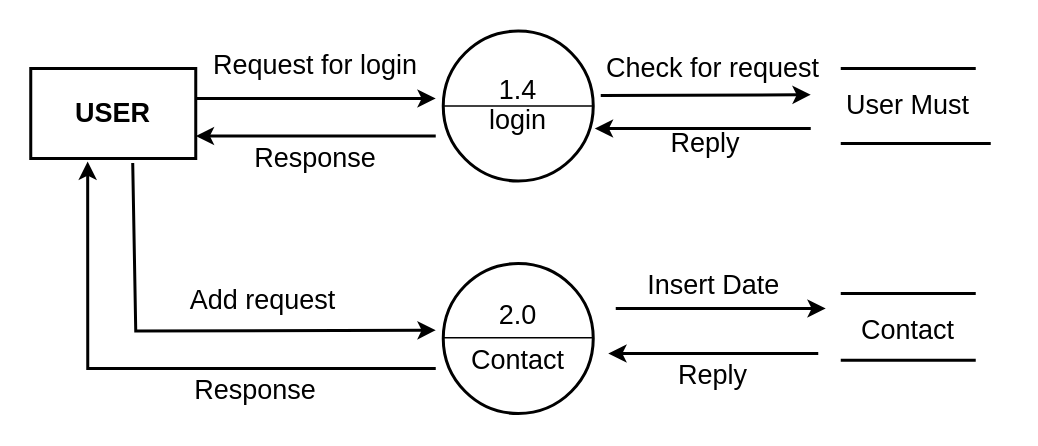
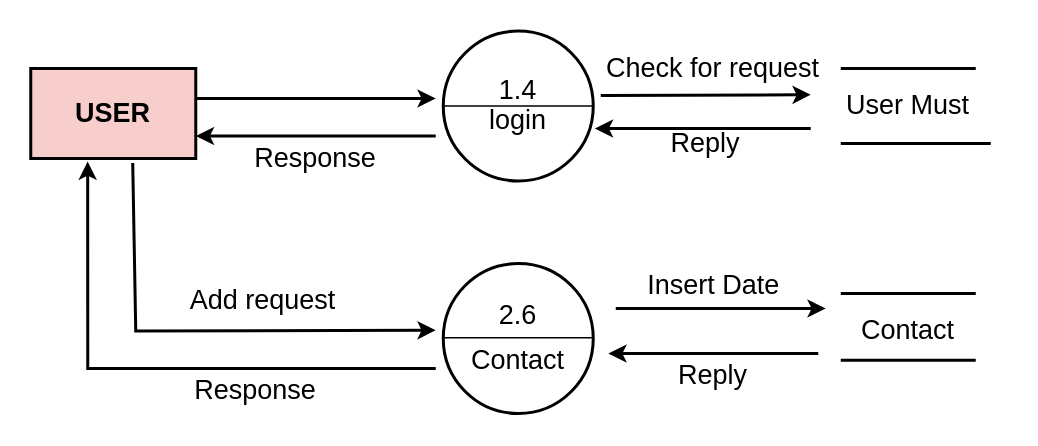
- <mxCell id="12" value="Request for login" style="text;html=1;strokeColor=none;fillColor=none;align=center;verticalAlign=middle;whiteSpace=wrap;rounded=0;fontSize=18;" vertex="1" parent="1"><mxGeometry x="140" y="35" width="140" height="15" as="geometry" /></mxCell>
- <mxCell id="2" value="&lt;b&gt;&lt;font style=&quot;font-size: 18px&quot;&gt;USER&lt;/font&gt;&lt;/b&gt;" style="rounded=0;whiteSpace=wrap;html=1;strokeWidth=2;" vertex="1" parent="1"><mxGeometry x="20" y="45" width="110" height="60" as="geometry" /></mxCell>
+ <mxCell id="2" value="&lt;b&gt;&lt;font style=&quot;font-size: 18px&quot;&gt;USER&lt;/font&gt;&lt;/b&gt;" style="rounded=0;whiteSpace=wrap;html=1;strokeWidth=2;fillColor=#f8cecc;" vertex="1" parent="1"><mxGeometry x="20" y="45" width="110" height="60" as="geometry" /></mxCell>
- <mxCell id="20" value="2.0" style="text;html=1;strokeColor=none;fillColor=none;align=center;verticalAlign=middle;whiteSpace=wrap;rounded=0;fontSize=18;" vertex="1" parent="1"><mxGeometry x="315" y="195" width="60" height="30" as="geometry" /></mxCell>
+ <mxCell id="20" value="2.6" style="text;html=1;strokeColor=none;fillColor=none;align=center;verticalAlign=middle;whiteSpace=wrap;rounded=0;fontSize=18;" vertex="1" parent="1"><mxGeometry x="315" y="195" width="60" height="30" as="geometry" /></mxCell>
